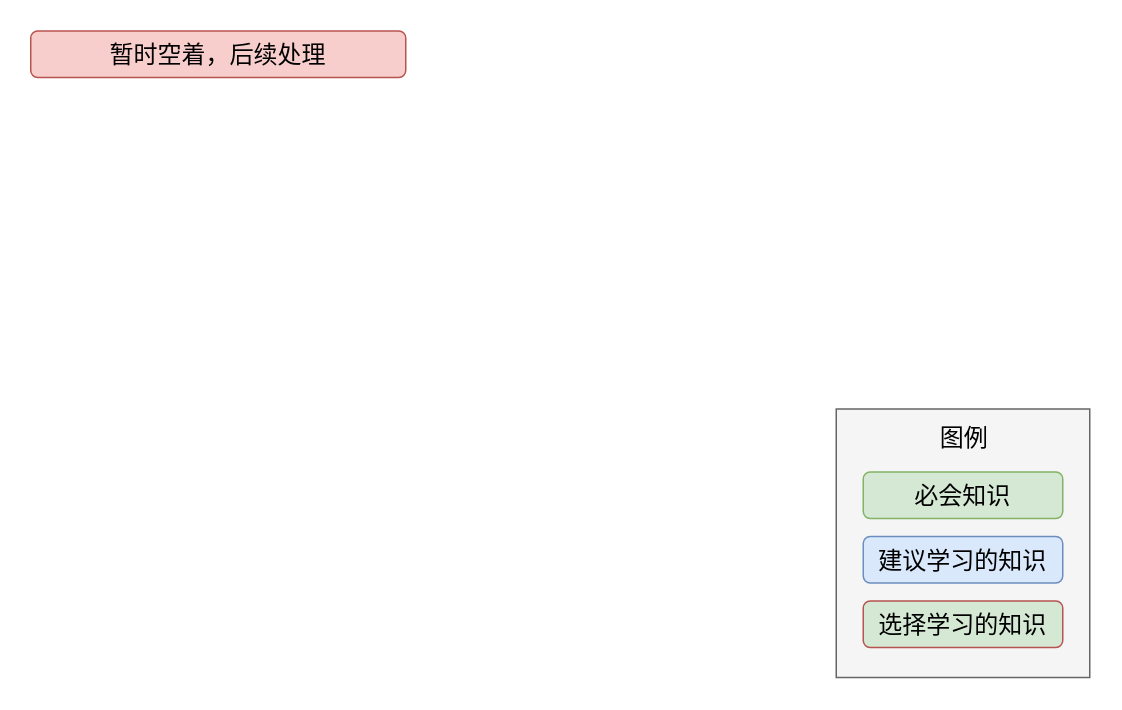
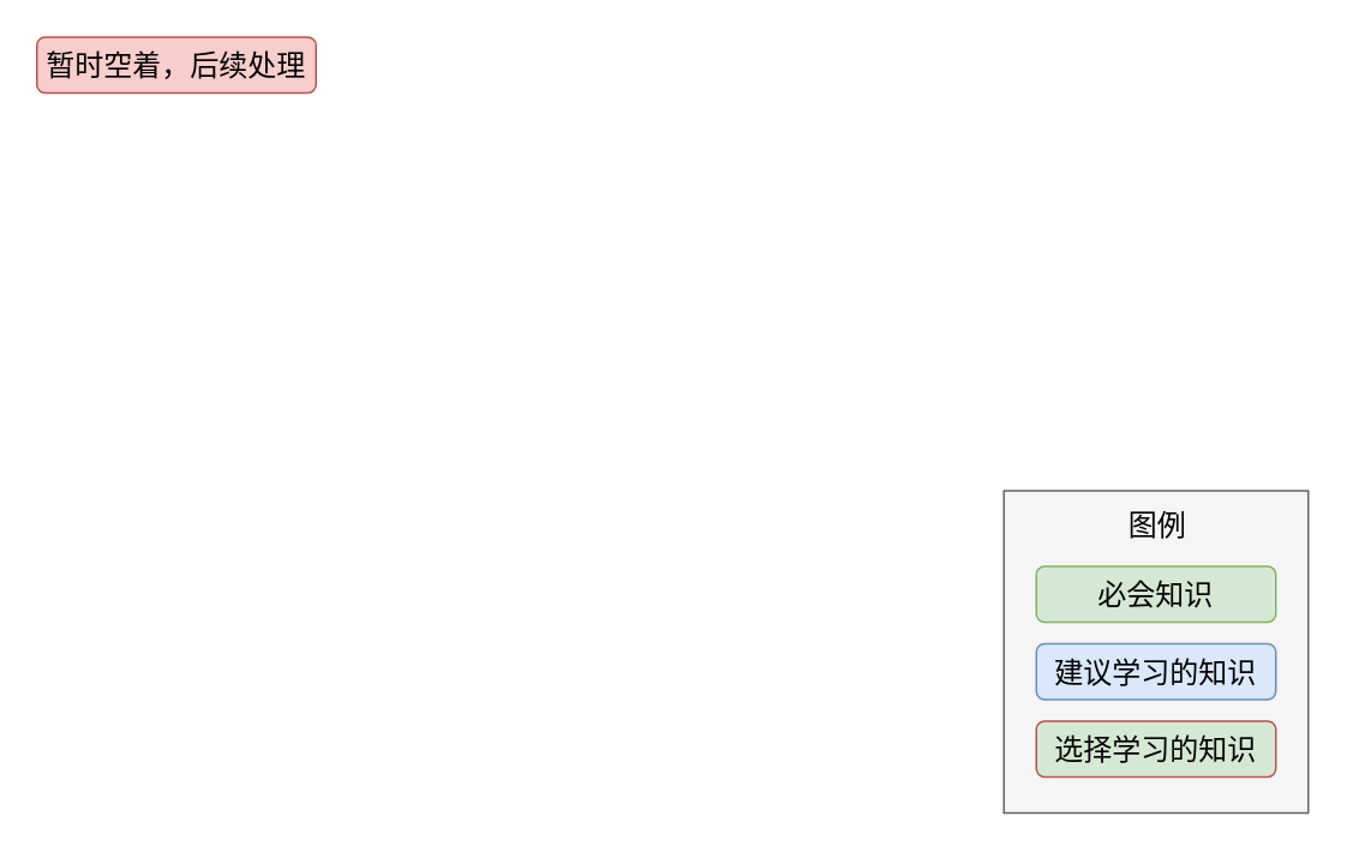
- <mxCell id="8" value="暂时空着，后续处理" style="rounded=1;whiteSpace=wrap;html=1;fillColor=#f8cecc;strokeColor=#b85450;fontSize=16;fontFamily=Roboto Mono;" vertex="1" parent="1"><mxGeometry x="20" y="20" width="250" height="31" as="geometry" /></mxCell>
+ <mxCell id="8" value="暂时空着，后续处理" style="rounded=1;whiteSpace=wrap;html=1;fillColor=#f8cecc;strokeColor=#b85450;fontSize=16;fontFamily=Roboto Mono;" vertex="1" parent="1"><mxGeometry x="20" y="20" width="155" height="31" as="geometry" /></mxCell>
